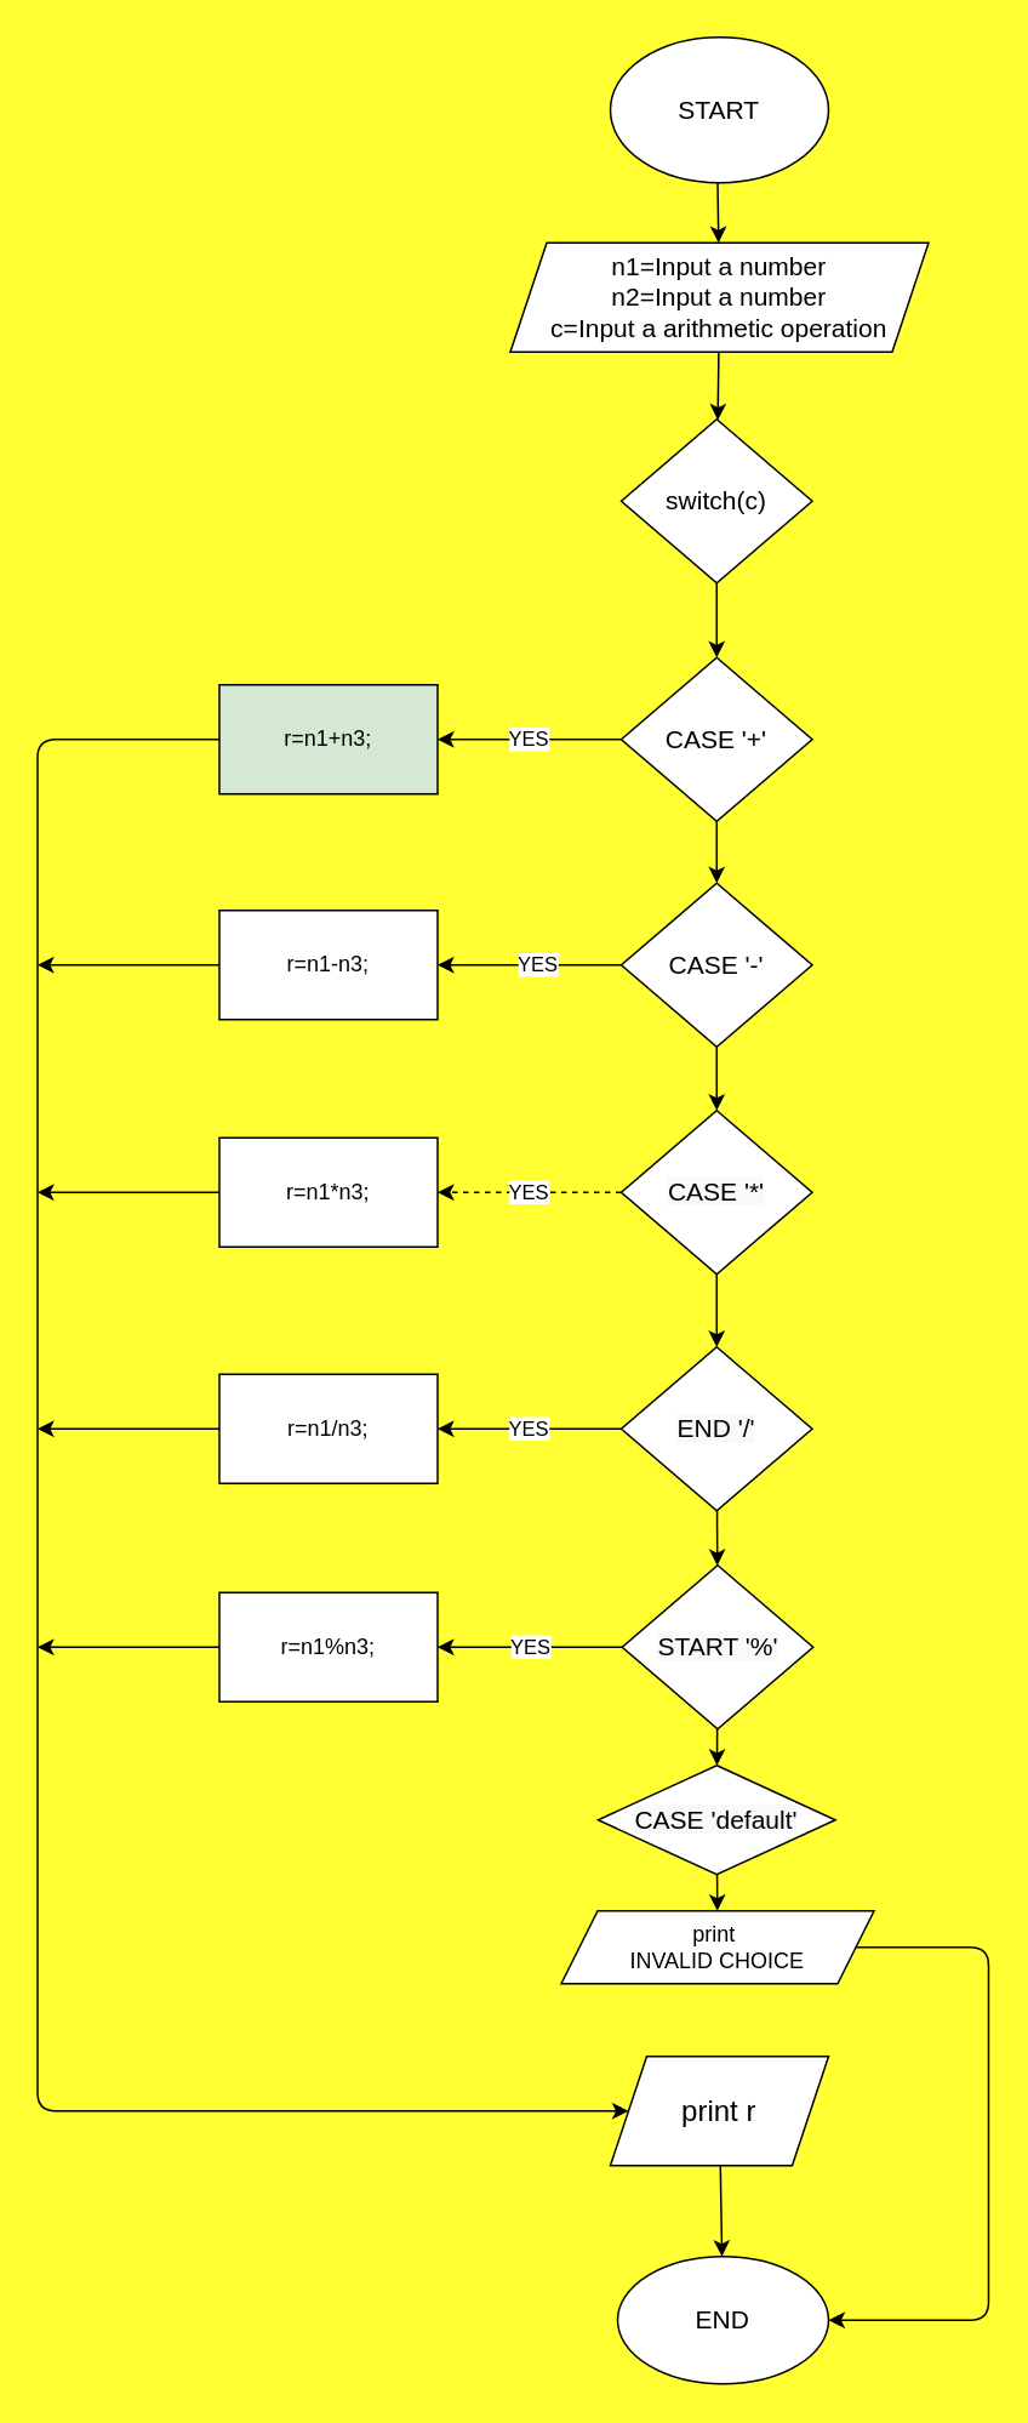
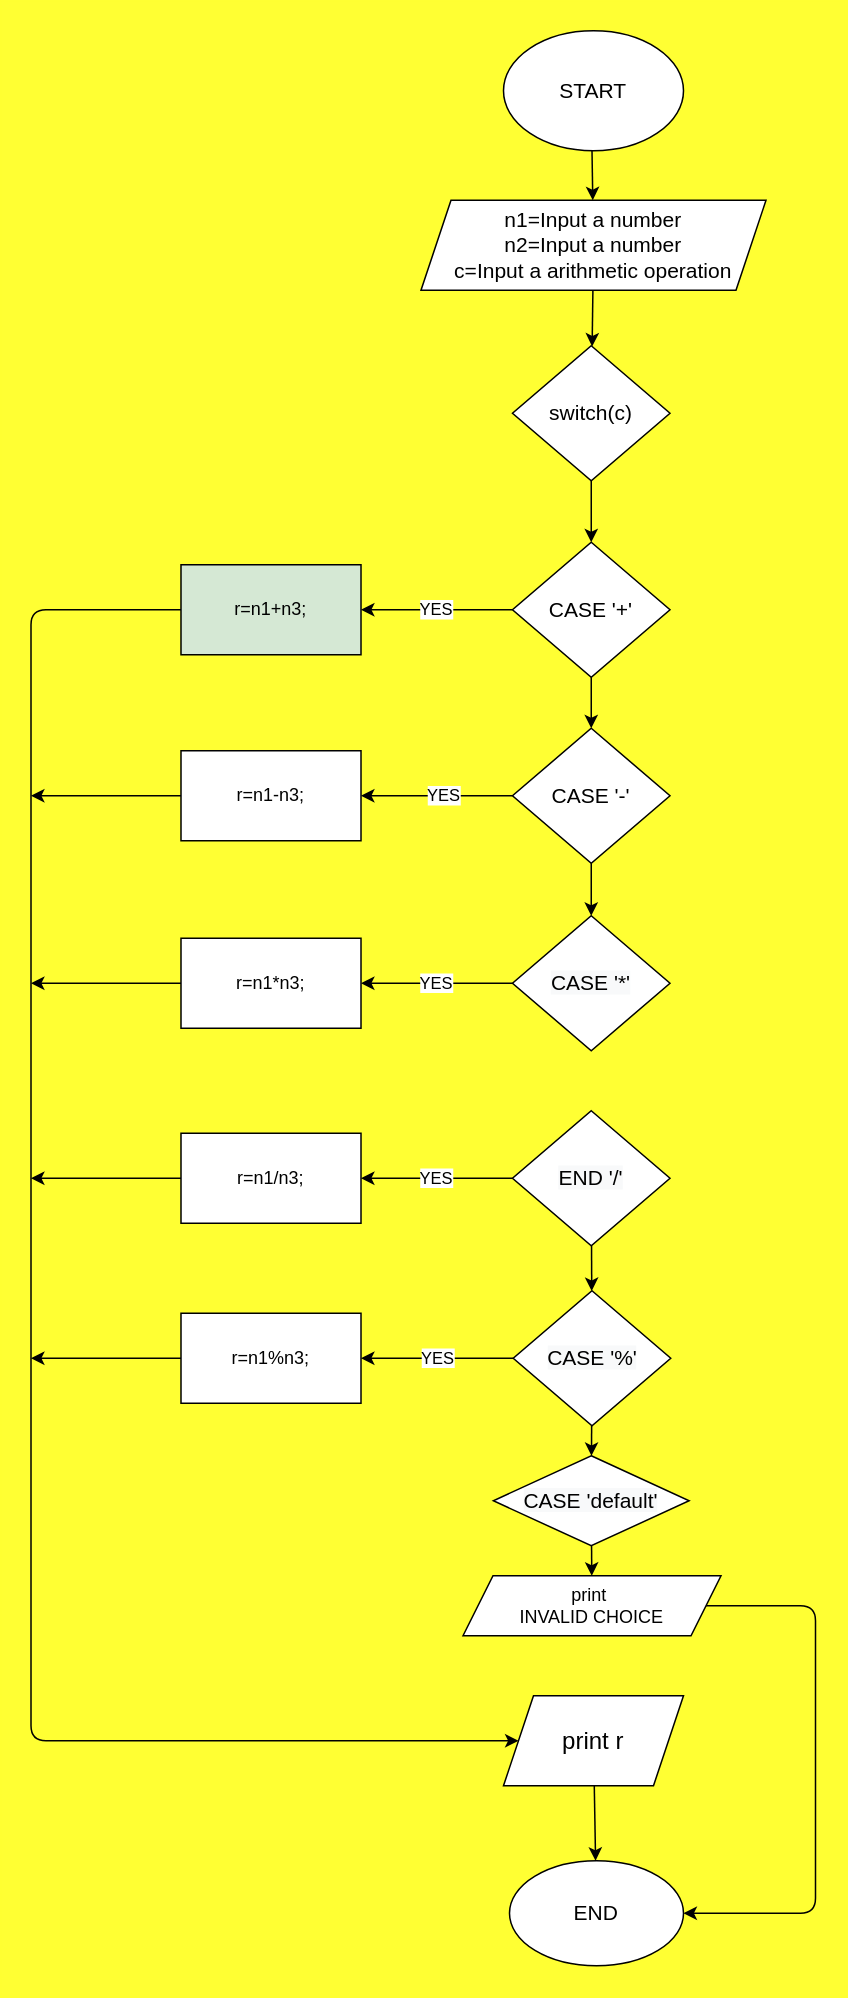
- <mxCell id="12" value="YES" style="edgeStyle=none;html=1;dashed=1;" parent="1" source="13" target="29" edge="1"><mxGeometry relative="1" as="geometry" /></mxCell>
+ <mxCell id="12" value="YES" style="edgeStyle=none;html=1;" parent="1" source="13" target="29" edge="1"><mxGeometry relative="1" as="geometry" /></mxCell>
- <mxCell id="11" value="" style="edgeStyle=none;html=1;" parent="1" source="13" target="20" edge="1"><mxGeometry relative="1" as="geometry" /></mxCell>
- <mxCell id="23" value="&lt;span style=&quot;color: rgb(0 , 0 , 0) ; font-family: &amp;#34;helvetica&amp;#34; ; font-size: 14px ; font-style: normal ; font-weight: 400 ; letter-spacing: normal ; text-align: center ; text-indent: 0px ; text-transform: none ; word-spacing: 0px ; background-color: rgb(248 , 249 , 250) ; display: inline ; float: none&quot;&gt;START '%'&lt;/span&gt;" style="rhombus;whiteSpace=wrap;html=1;fontSize=14;" parent="1" vertex="1"><mxGeometry x="341.5" y="860" width="105" height="90" as="geometry" /></mxCell>
+ <mxCell id="23" value="&lt;span style=&quot;color: rgb(0 , 0 , 0) ; font-family: &amp;#34;helvetica&amp;#34; ; font-size: 14px ; font-style: normal ; font-weight: 400 ; letter-spacing: normal ; text-align: center ; text-indent: 0px ; text-transform: none ; word-spacing: 0px ; background-color: rgb(248 , 249 , 250) ; display: inline ; float: none&quot;&gt;CASE '%'&lt;/span&gt;" style="rhombus;whiteSpace=wrap;html=1;fontSize=14;" parent="1" vertex="1"><mxGeometry x="341.5" y="860" width="105" height="90" as="geometry" /></mxCell>
